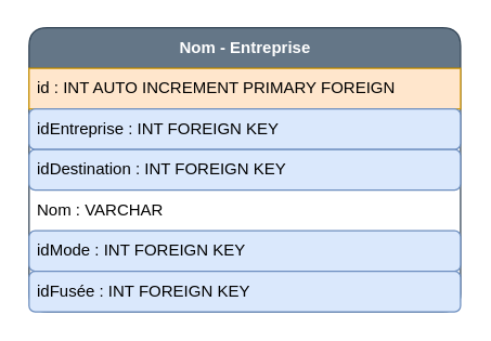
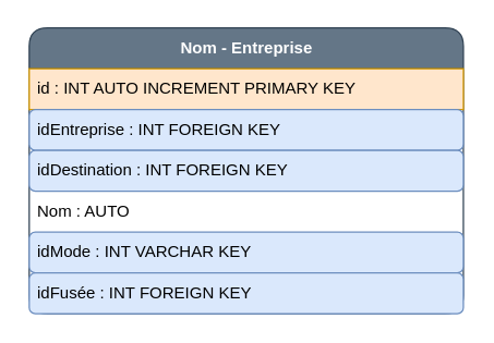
- <mxCell id="3" value="id : INT AUTO INCREMENT PRIMARY FOREIGN" style="text;strokeColor=#d79b00;fillColor=#ffe6cc;align=left;verticalAlign=middle;spacingLeft=4;spacingRight=4;overflow=hidden;points=[[0,0.5],[1,0.5]];portConstraint=eastwest;rotatable=0;whiteSpace=wrap;html=1;" vertex="1" parent="2"><mxGeometry y="30" width="318.5" height="30" as="geometry" /></mxCell>
+ <mxCell id="3" value="id : INT AUTO INCREMENT PRIMARY KEY" style="text;strokeColor=#d79b00;fillColor=#ffe6cc;align=left;verticalAlign=middle;spacingLeft=4;spacingRight=4;overflow=hidden;points=[[0,0.5],[1,0.5]];portConstraint=eastwest;rotatable=0;whiteSpace=wrap;html=1;" vertex="1" parent="2"><mxGeometry y="30" width="318.5" height="30" as="geometry" /></mxCell>
- <mxCell id="6" value="Nom : VARCHAR" style="text;strokeColor=none;fillColor=none;align=left;verticalAlign=middle;spacingLeft=4;spacingRight=4;overflow=hidden;points=[[0,0.5],[1,0.5]];portConstraint=eastwest;rotatable=0;whiteSpace=wrap;html=1;" vertex="1" parent="2"><mxGeometry y="120" width="318.5" height="30" as="geometry" /></mxCell>
+ <mxCell id="6" value="Nom : AUTO" style="text;strokeColor=none;fillColor=none;align=left;verticalAlign=middle;spacingLeft=4;spacingRight=4;overflow=hidden;points=[[0,0.5],[1,0.5]];portConstraint=eastwest;rotatable=0;whiteSpace=wrap;html=1;" vertex="1" parent="2"><mxGeometry y="120" width="318.5" height="30" as="geometry" /></mxCell>
- <mxCell id="7" value="idMode : INT FOREIGN KEY" style="text;strokeColor=#6c8ebf;fillColor=#dae8fc;align=left;verticalAlign=middle;spacingLeft=4;spacingRight=4;overflow=hidden;points=[[0,0.5],[1,0.5]];portConstraint=eastwest;rotatable=0;whiteSpace=wrap;html=1;rounded=1;" vertex="1" parent="2"><mxGeometry y="150" width="318.5" height="30" as="geometry" /></mxCell>
+ <mxCell id="7" value="idMode : INT VARCHAR KEY" style="text;strokeColor=#6c8ebf;fillColor=#dae8fc;align=left;verticalAlign=middle;spacingLeft=4;spacingRight=4;overflow=hidden;points=[[0,0.5],[1,0.5]];portConstraint=eastwest;rotatable=0;whiteSpace=wrap;html=1;rounded=1;" vertex="1" parent="2"><mxGeometry y="150" width="318.5" height="30" as="geometry" /></mxCell>
